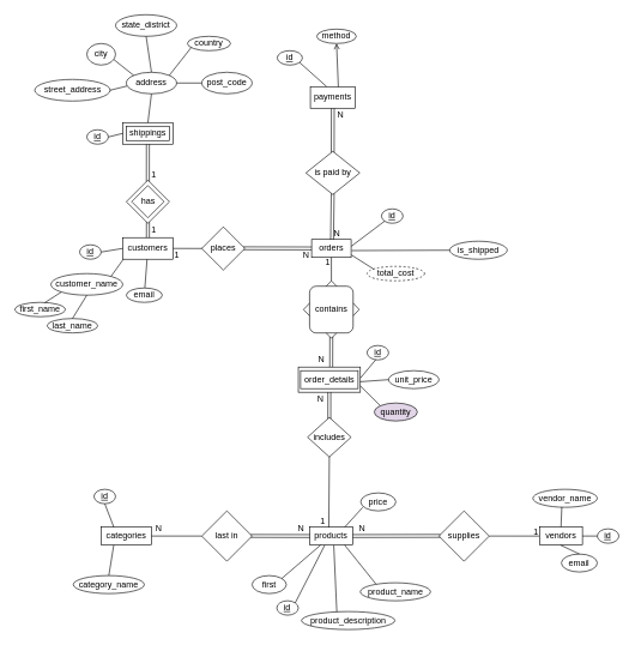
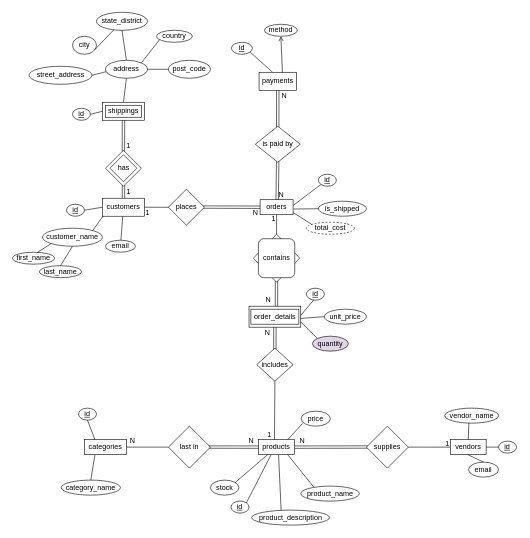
- <mxCell id="28" value="" style="endArrow=none;html=1;exitX=0.935;exitY=0.74;exitDx=0;exitDy=0;exitPerimeter=0;entryX=0;entryY=0;entryDx=0;entryDy=0;" edge="1" parent="1" source="23" target="19"><mxGeometry width="50" height="50" relative="1" as="geometry"><mxPoint x="160" y="80" as="sourcePoint" /><mxPoint x="180" y="100" as="targetPoint" /></mxGeometry></mxCell>
+ <mxCell id="28" value="" style="endArrow=none;html=1;exitX=0.935;exitY=0.74;exitDx=0;exitDy=0;exitPerimeter=0;" edge="1" parent="1" source="23" target="22"><mxGeometry width="50" height="50" relative="1" as="geometry"><mxPoint x="160" y="80" as="sourcePoint" /><mxPoint x="180" y="100" as="targetPoint" /></mxGeometry></mxCell>
- <mxCell id="40" value="is_shipped" style="ellipse;whiteSpace=wrap;html=1;" vertex="1" parent="1"><mxGeometry x="625" y="335" width="80" height="25" as="geometry" /></mxCell>
+ <mxCell id="40" value="is_shipped" style="ellipse;whiteSpace=wrap;html=1;" vertex="1" parent="1"><mxGeometry x="530" y="335" width="80" height="25" as="geometry" /></mxCell>
- <mxCell id="48" value="first" style="ellipse;whiteSpace=wrap;html=1;fontStyle=0" vertex="1" parent="1"><mxGeometry x="350" y="800" width="47.65" height="25" as="geometry" /></mxCell>
+ <mxCell id="48" value="stock" style="ellipse;whiteSpace=wrap;html=1;fontStyle=0" vertex="1" parent="1"><mxGeometry x="350" y="800" width="47.65" height="25" as="geometry" /></mxCell>
